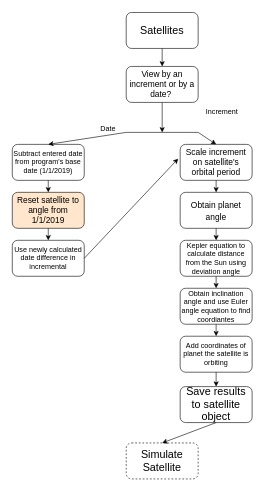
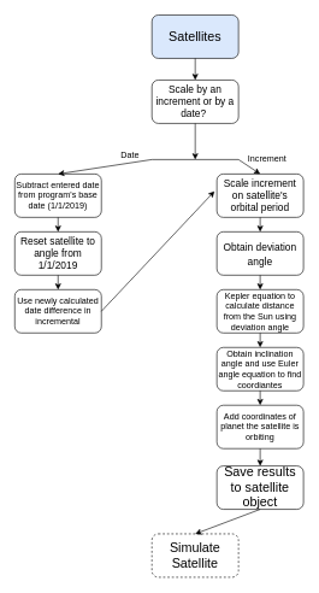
- <mxCell id="2" value="&lt;font style=&quot;font-size: 18px&quot;&gt;Satellites&lt;/font&gt;" style="rounded=1;whiteSpace=wrap;html=1;" vertex="1" parent="1"><mxGeometry x="210" width="120" height="60" as="geometry" y="20" /></mxCell>
+ <mxCell id="2" value="&lt;font style=&quot;font-size: 18px&quot;&gt;Satellites&lt;/font&gt;" style="rounded=1;whiteSpace=wrap;html=1;fillColor=#dae8fc;" vertex="1" parent="1"><mxGeometry x="210" width="120" height="60" as="geometry" y="20" /></mxCell>
- <mxCell id="10" value="&lt;font style=&quot;font-size: 14px&quot;&gt;View by an increment or by a date?&amp;nbsp;&lt;/font&gt;" style="rounded=1;whiteSpace=wrap;html=1;" vertex="1" parent="1"><mxGeometry x="210" y="110" width="120" height="60" as="geometry" /></mxCell>
+ <mxCell id="10" value="&lt;font style=&quot;font-size: 14px&quot;&gt;Scale by an increment or by a date?&amp;nbsp;&lt;/font&gt;" style="rounded=1;whiteSpace=wrap;html=1;" vertex="1" parent="1"><mxGeometry x="210" y="110" width="120" height="60" as="geometry" /></mxCell>
- <mxCell id="18" value="Increment" style="text;html=1;strokeColor=none;fillColor=none;align=center;verticalAlign=middle;whiteSpace=wrap;rounded=0;" vertex="1" parent="1"><mxGeometry x="350" y="175" width="40" height="20" as="geometry" /></mxCell>
+ <mxCell id="18" value="Increment" style="text;html=1;strokeColor=none;fillColor=none;align=center;verticalAlign=middle;whiteSpace=wrap;rounded=0;" vertex="1" parent="1"><mxGeometry x="350" y="210" width="40" height="20" as="geometry" /></mxCell>
- <mxCell id="7" value="&lt;font style=&quot;font-size: 14px&quot;&gt;Reset satellite to angle from 1/1/2019&lt;/font&gt;" style="rounded=1;whiteSpace=wrap;html=1;fillColor=#ffe6cc;" vertex="1" parent="1"><mxGeometry x="20" y="320" width="120" height="60" as="geometry" /></mxCell>
+ <mxCell id="7" value="&lt;font style=&quot;font-size: 14px&quot;&gt;Reset satellite to angle from 1/1/2019&lt;/font&gt;" style="rounded=1;whiteSpace=wrap;html=1;" vertex="1" parent="1"><mxGeometry x="20" y="320" width="120" height="60" as="geometry" /></mxCell>
- <mxCell id="5" value="&lt;font style=&quot;font-size: 14px&quot;&gt;Obtain planet angle&lt;/font&gt;" style="rounded=1;whiteSpace=wrap;html=1;fontSize=16;" vertex="1" parent="1"><mxGeometry x="300" y="320" width="120" height="60" as="geometry" /></mxCell>
+ <mxCell id="5" value="&lt;font style=&quot;font-size: 14px&quot;&gt;Obtain deviation angle&lt;/font&gt;" style="rounded=1;whiteSpace=wrap;html=1;fontSize=16;" vertex="1" parent="1"><mxGeometry x="300" y="320" width="120" height="60" as="geometry" /></mxCell>
